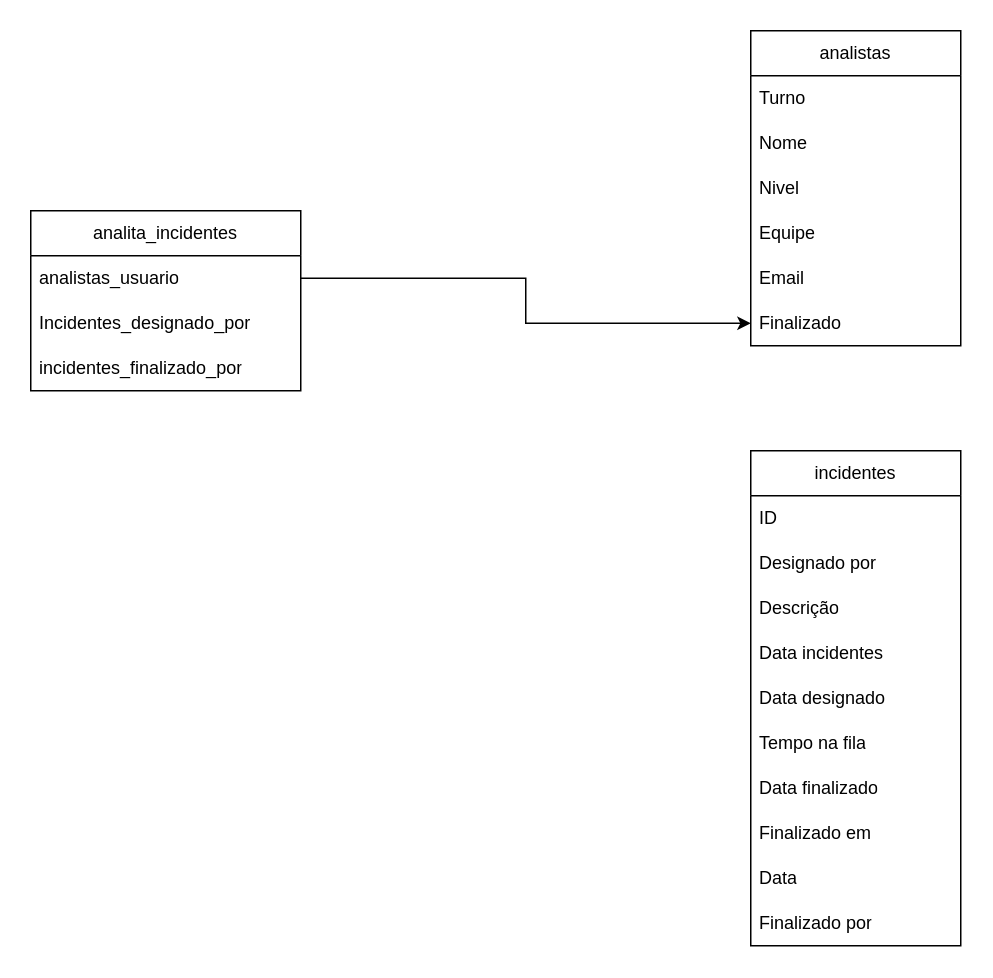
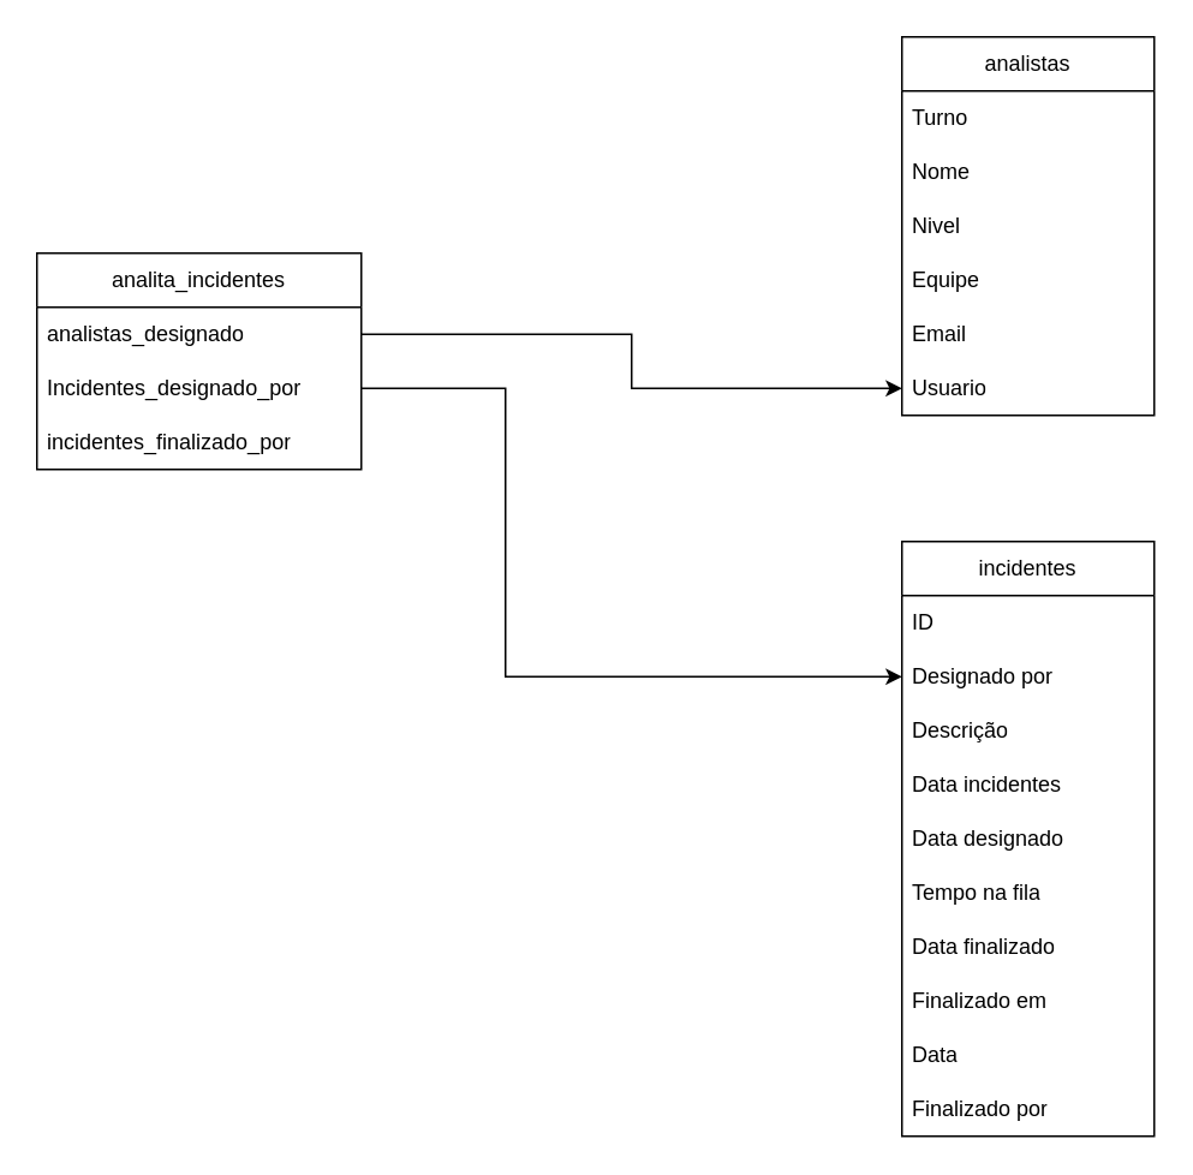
- <mxCell id="21" value="analistas_usuario" style="text;strokeColor=none;fillColor=none;align=left;verticalAlign=middle;spacingLeft=4;spacingRight=4;overflow=hidden;points=[[0,0.5],[1,0.5]];portConstraint=eastwest;rotatable=0;whiteSpace=wrap;html=1;" parent="20" vertex="1"><mxGeometry y="30" width="180" height="30" as="geometry" /></mxCell>
+ <mxCell id="21" value="analistas_designado" style="text;strokeColor=none;fillColor=none;align=left;verticalAlign=middle;spacingLeft=4;spacingRight=4;overflow=hidden;points=[[0,0.5],[1,0.5]];portConstraint=eastwest;rotatable=0;whiteSpace=wrap;html=1;" parent="20" vertex="1"><mxGeometry y="30" width="180" height="30" as="geometry" /></mxCell>
- <mxCell id="8" value="Finalizado" style="text;strokeColor=none;fillColor=none;align=left;verticalAlign=middle;spacingLeft=4;spacingRight=4;overflow=hidden;points=[[0,0.5],[1,0.5]];portConstraint=eastwest;rotatable=0;whiteSpace=wrap;html=1;" parent="2" vertex="1"><mxGeometry y="180" width="140" height="30" as="geometry" /></mxCell>
+ <mxCell id="8" value="Usuario" style="text;strokeColor=none;fillColor=none;align=left;verticalAlign=middle;spacingLeft=4;spacingRight=4;overflow=hidden;points=[[0,0.5],[1,0.5]];portConstraint=eastwest;rotatable=0;whiteSpace=wrap;html=1;" parent="2" vertex="1"><mxGeometry y="180" width="140" height="30" as="geometry" /></mxCell>
+ <mxCell id="25" style="edgeStyle=orthogonalEdgeStyle;rounded=0;orthogonalLoop=1;jettySize=auto;html=1;" parent="1" source="22" target="11" edge="1"><mxGeometry relative="1" as="geometry"><Array as="points"><mxPoint x="280" y="215" /><mxPoint x="280" y="375" /></Array></mxGeometry></mxCell>
